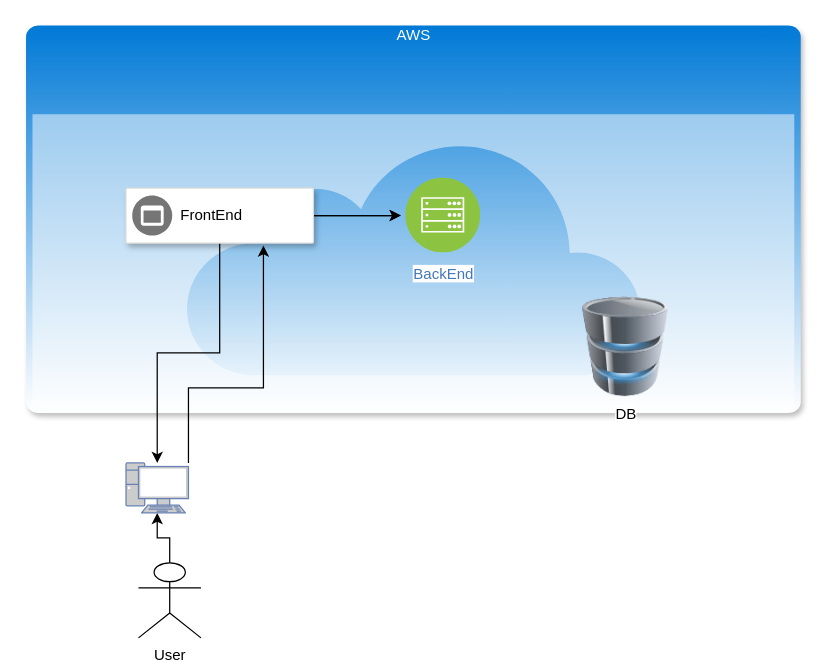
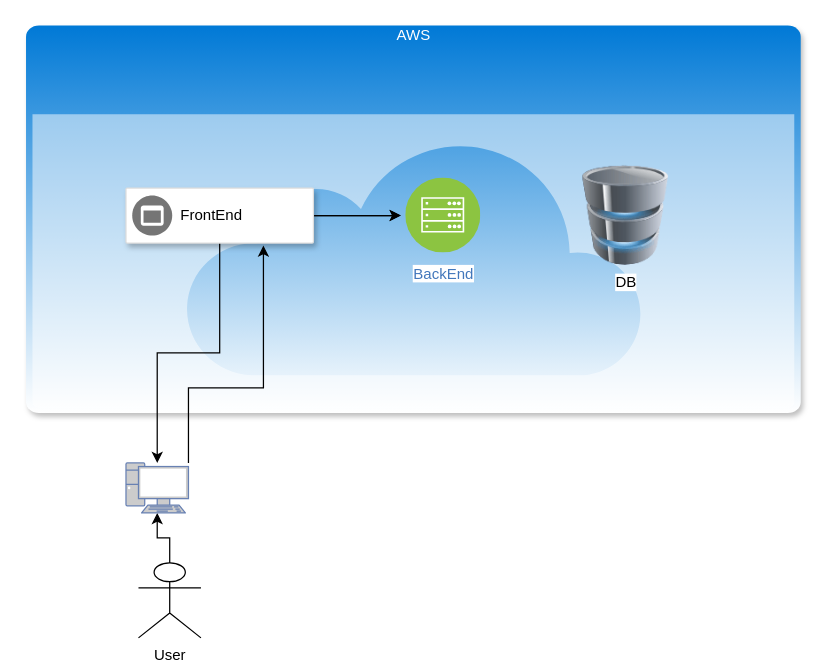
- <mxCell id="9" value="DB" style="image;html=1;image=img/lib/clip_art/computers/Database_128x128.png" vertex="1" parent="1"><mxGeometry x="460" y="237" width="80" height="80" as="geometry" /></mxCell>
+ <mxCell id="9" value="DB" style="image;html=1;image=img/lib/clip_art/computers/Database_128x128.png" vertex="1" parent="1"><mxGeometry x="460" y="132" width="80" height="80" as="geometry" /></mxCell>
